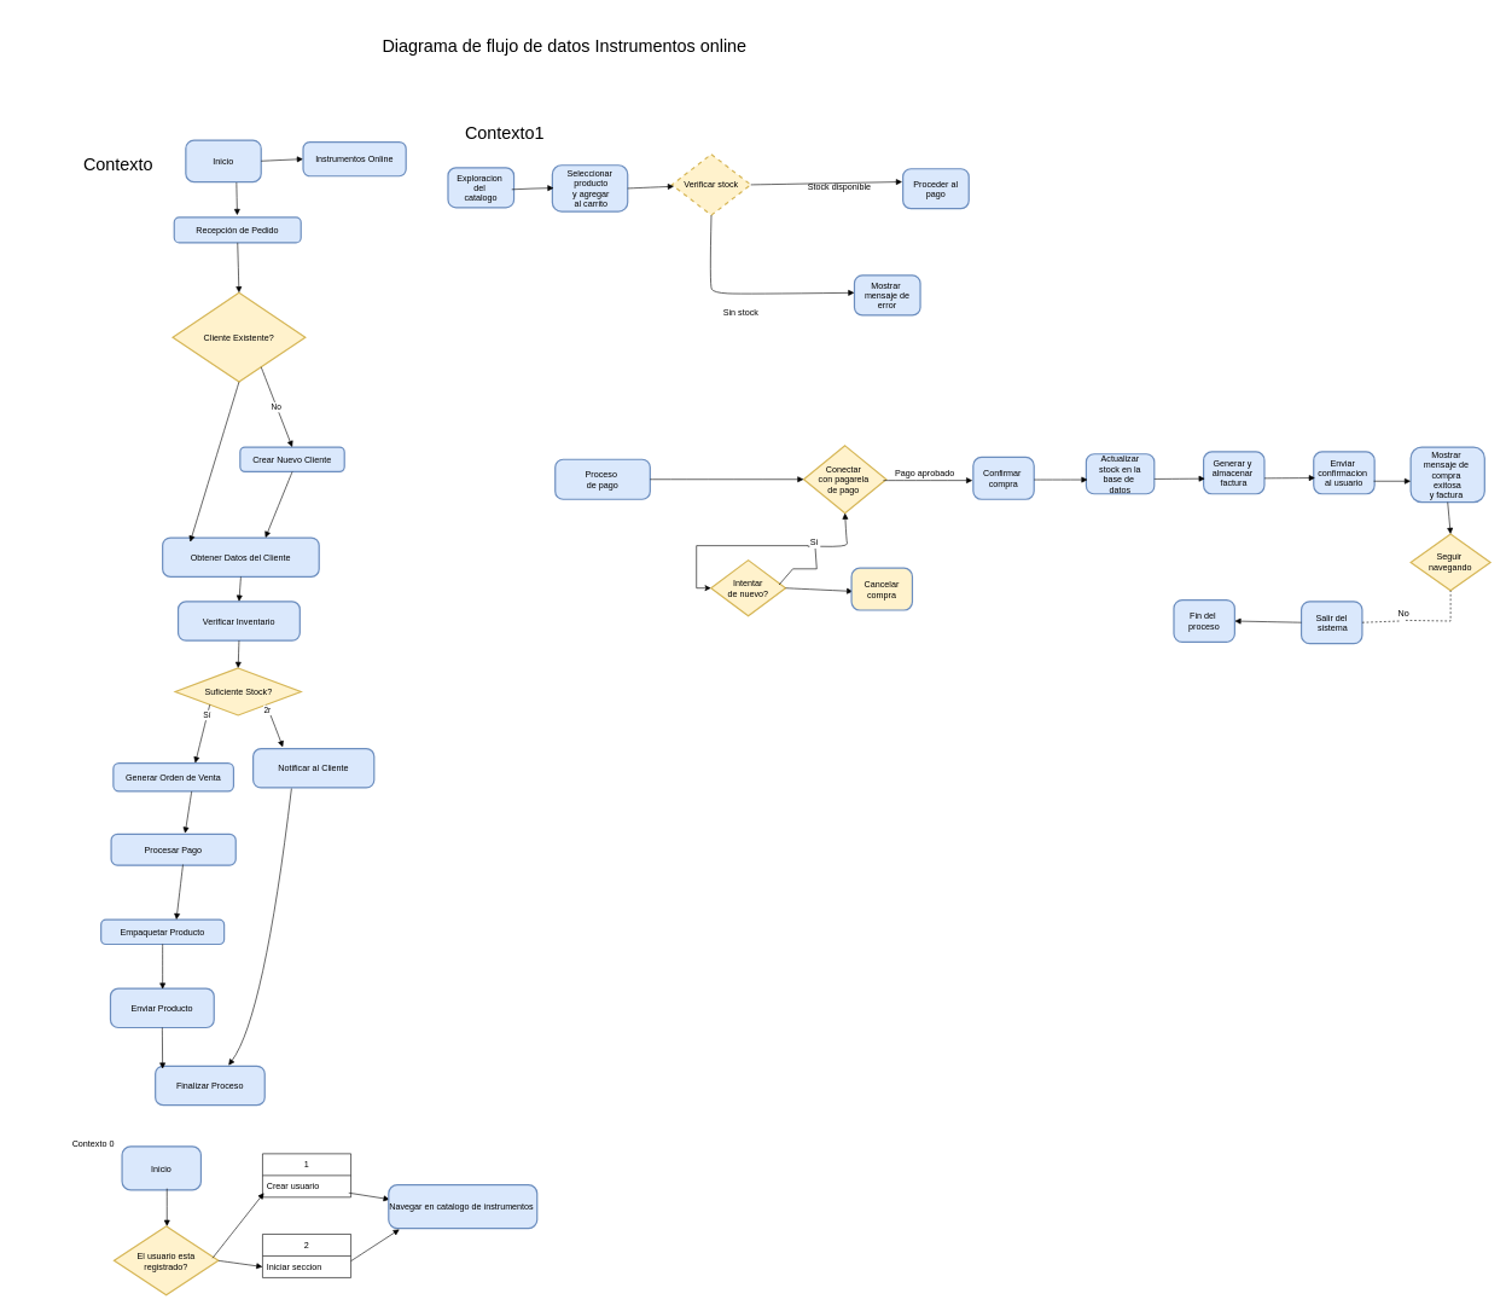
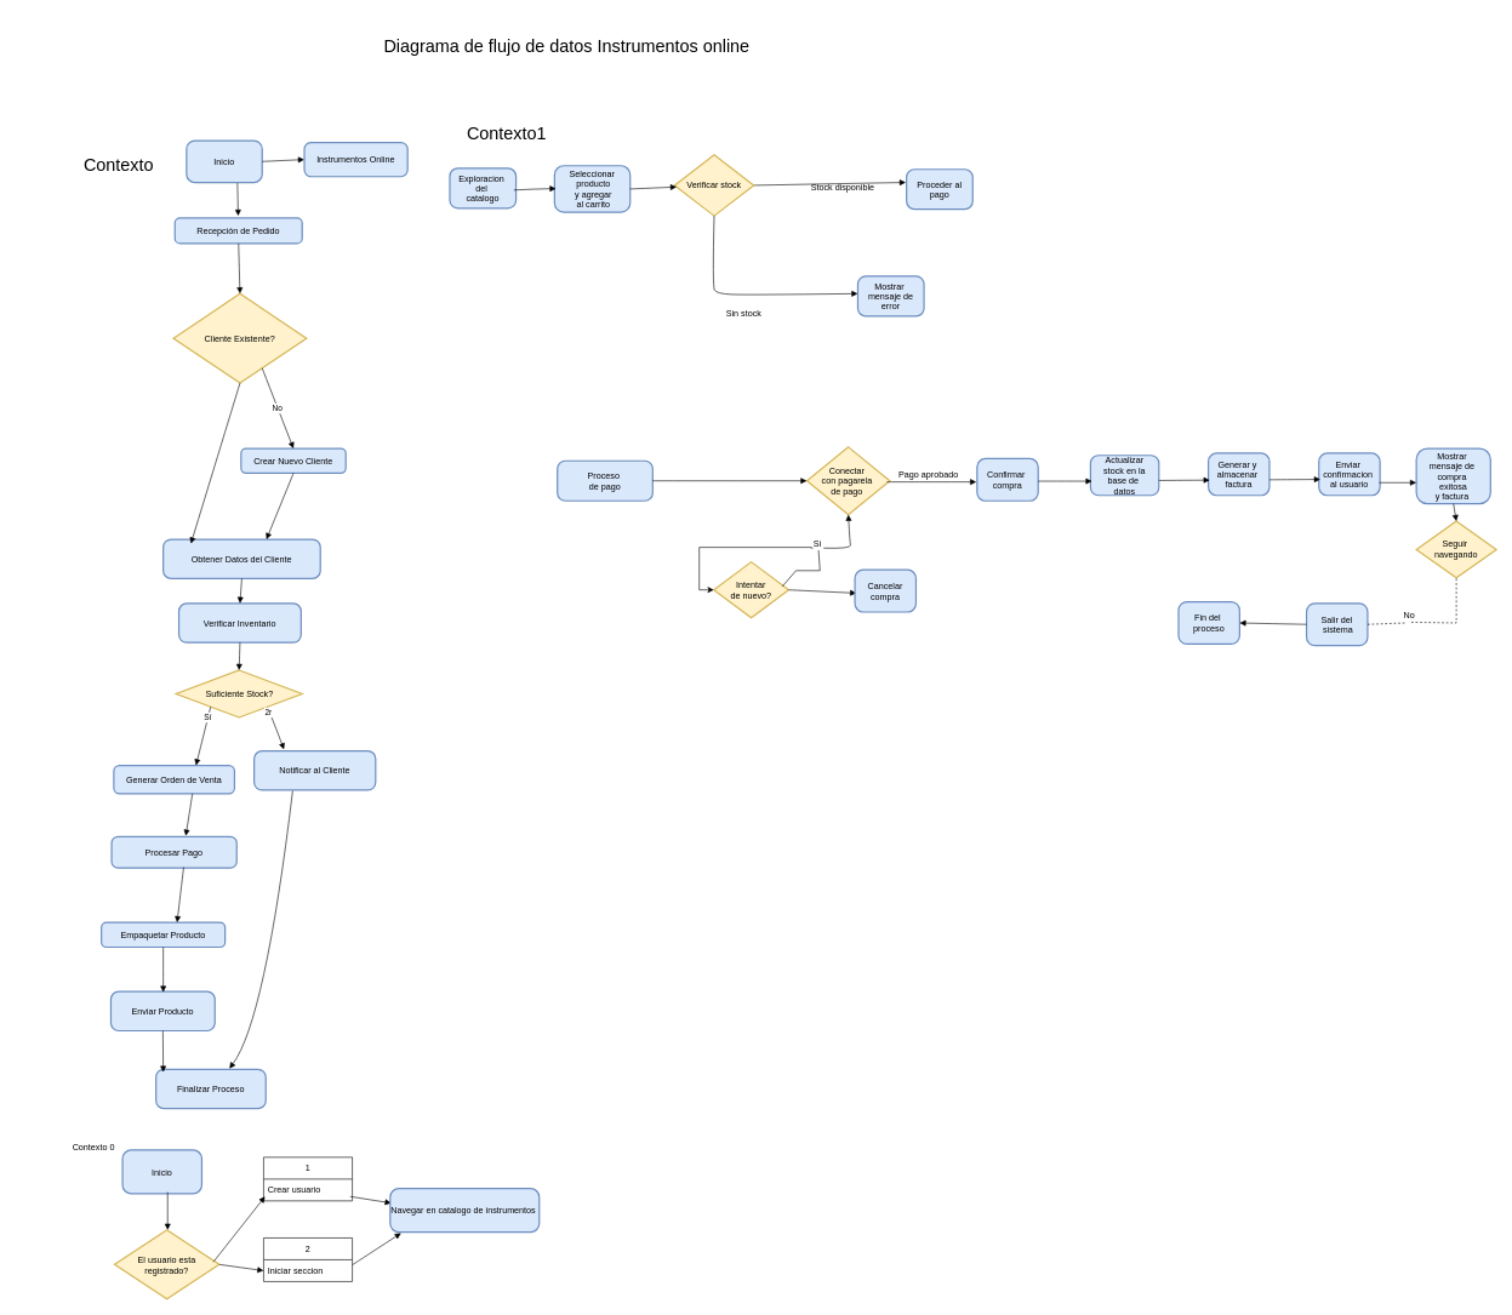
- <mxCell id="50" value="Verificar stock" style="rhombus;strokeWidth=2;whiteSpace=wrap;fillColor=#fff2cc;strokeColor=#d6b656;dashed=1;" vertex="1" parent="1"><mxGeometry x="927" y="212" width="109" height="84" as="geometry" /></mxCell>
+ <mxCell id="50" value="Verificar stock" style="rhombus;strokeWidth=2;whiteSpace=wrap;fillColor=#fff2cc;strokeColor=#d6b656;" vertex="1" parent="1"><mxGeometry x="927" y="212" width="109" height="84" as="geometry" /></mxCell>
- <mxCell id="81" value="Seguir &#10;navegando" style="rhombus;strokeWidth=2;whiteSpace=wrap;fillColor=#fff2cc;strokeColor=#d6b656;" vertex="1" parent="1"><mxGeometry x="1947" y="736" width="110" height="78" as="geometry" /></mxCell>
+ <mxCell id="81" value="Seguir &#10;navegando" style="rhombus;strokeWidth=2;whiteSpace=wrap;fillColor=#fff2cc;strokeColor=#d6b656;" vertex="1" parent="1"><mxGeometry x="1947" y="716" width="110" height="78" as="geometry" /></mxCell>
- <mxCell id="66" value="Cancelar&#10;compra" style="rounded=1;arcSize=20;strokeWidth=2;fillColor=#fff2cc;strokeColor=#6c8ebf;" vertex="1" parent="1"><mxGeometry x="1175" y="783" width="84" height="58" as="geometry" /></mxCell>
+ <mxCell id="66" value="Cancelar&#10;compra" style="rounded=1;arcSize=20;strokeWidth=2;fillColor=#dae8fc;strokeColor=#6c8ebf;" vertex="1" parent="1"><mxGeometry x="1175" y="783" width="84" height="58" as="geometry" /></mxCell>
